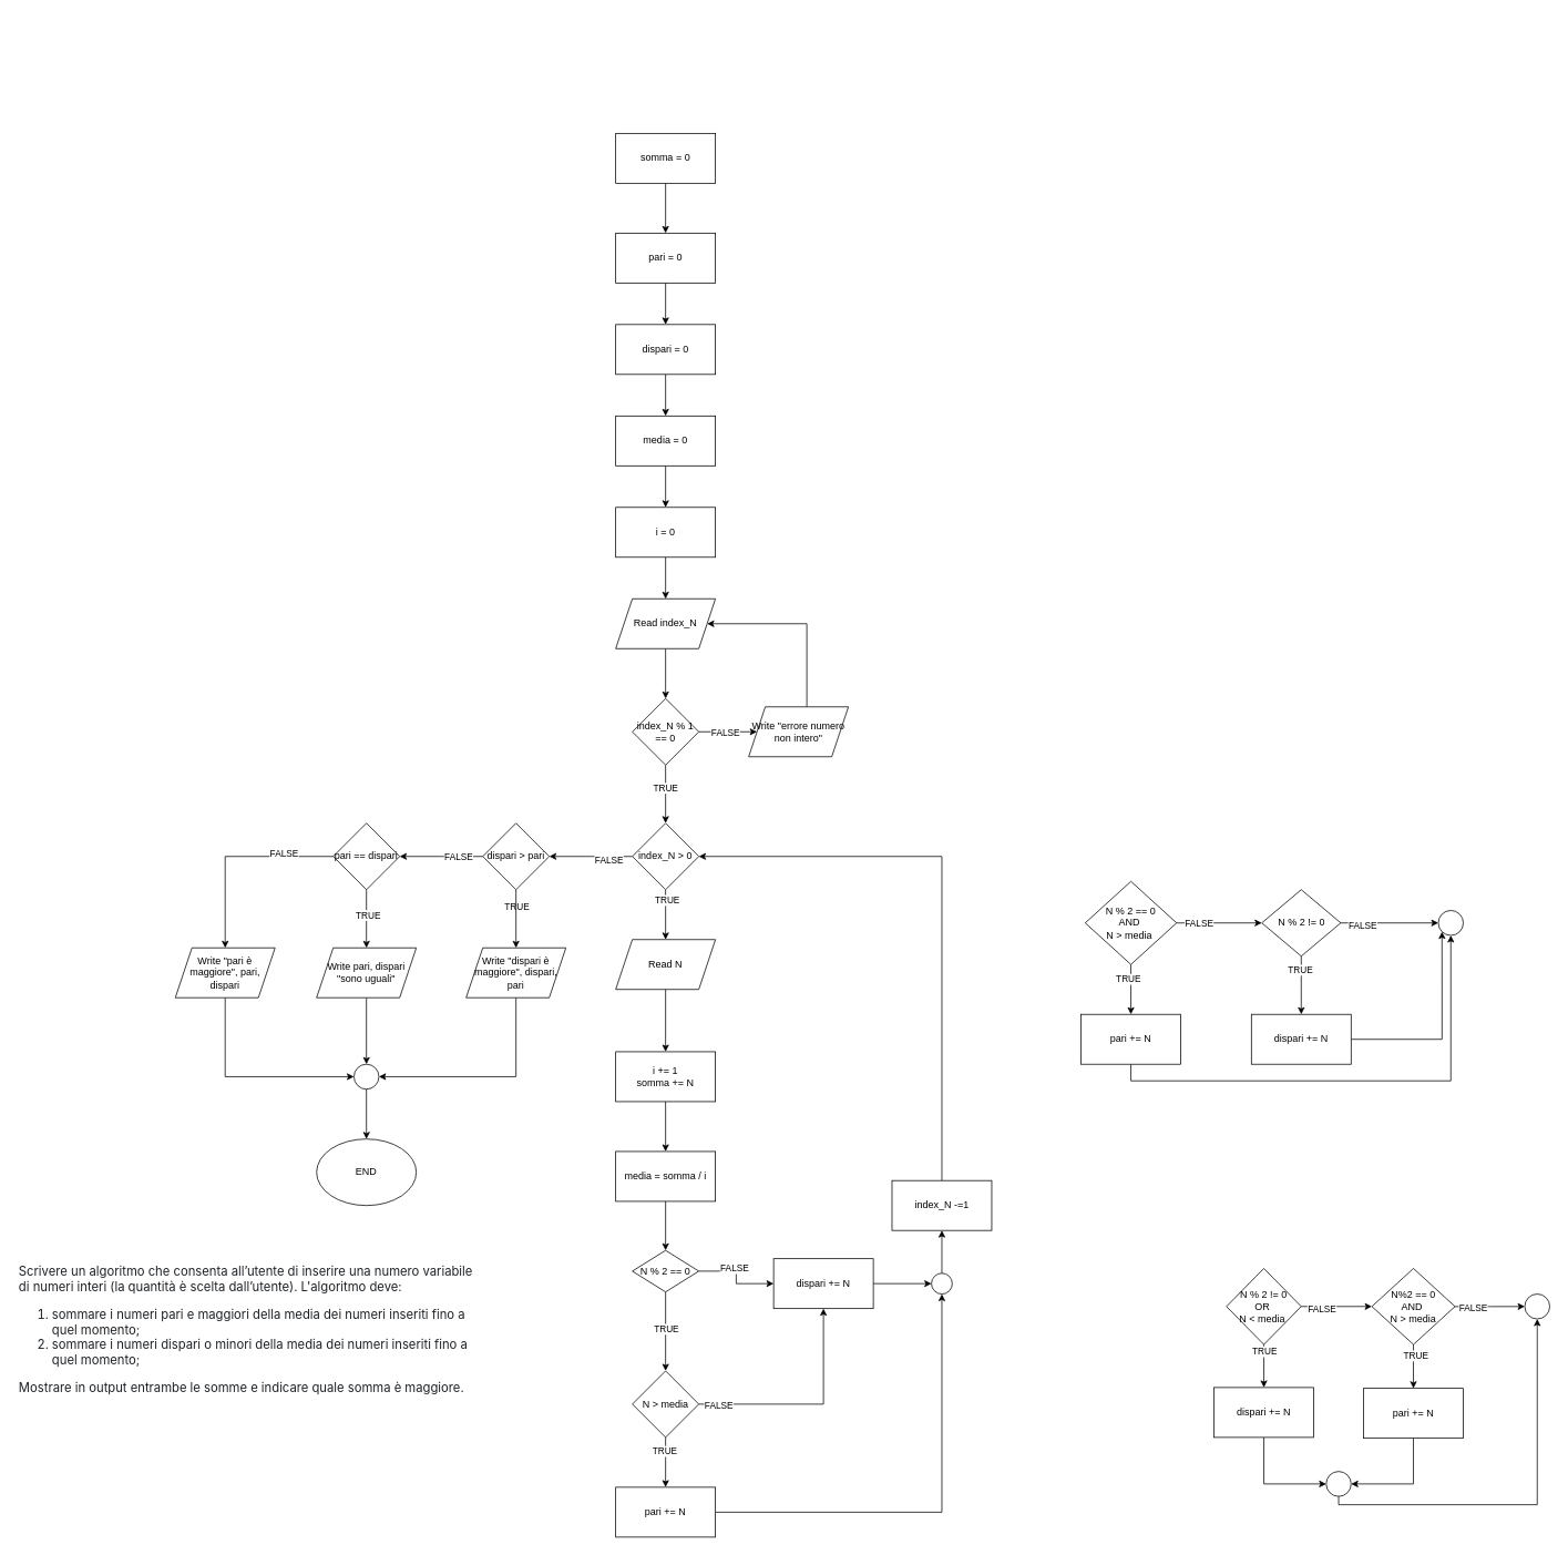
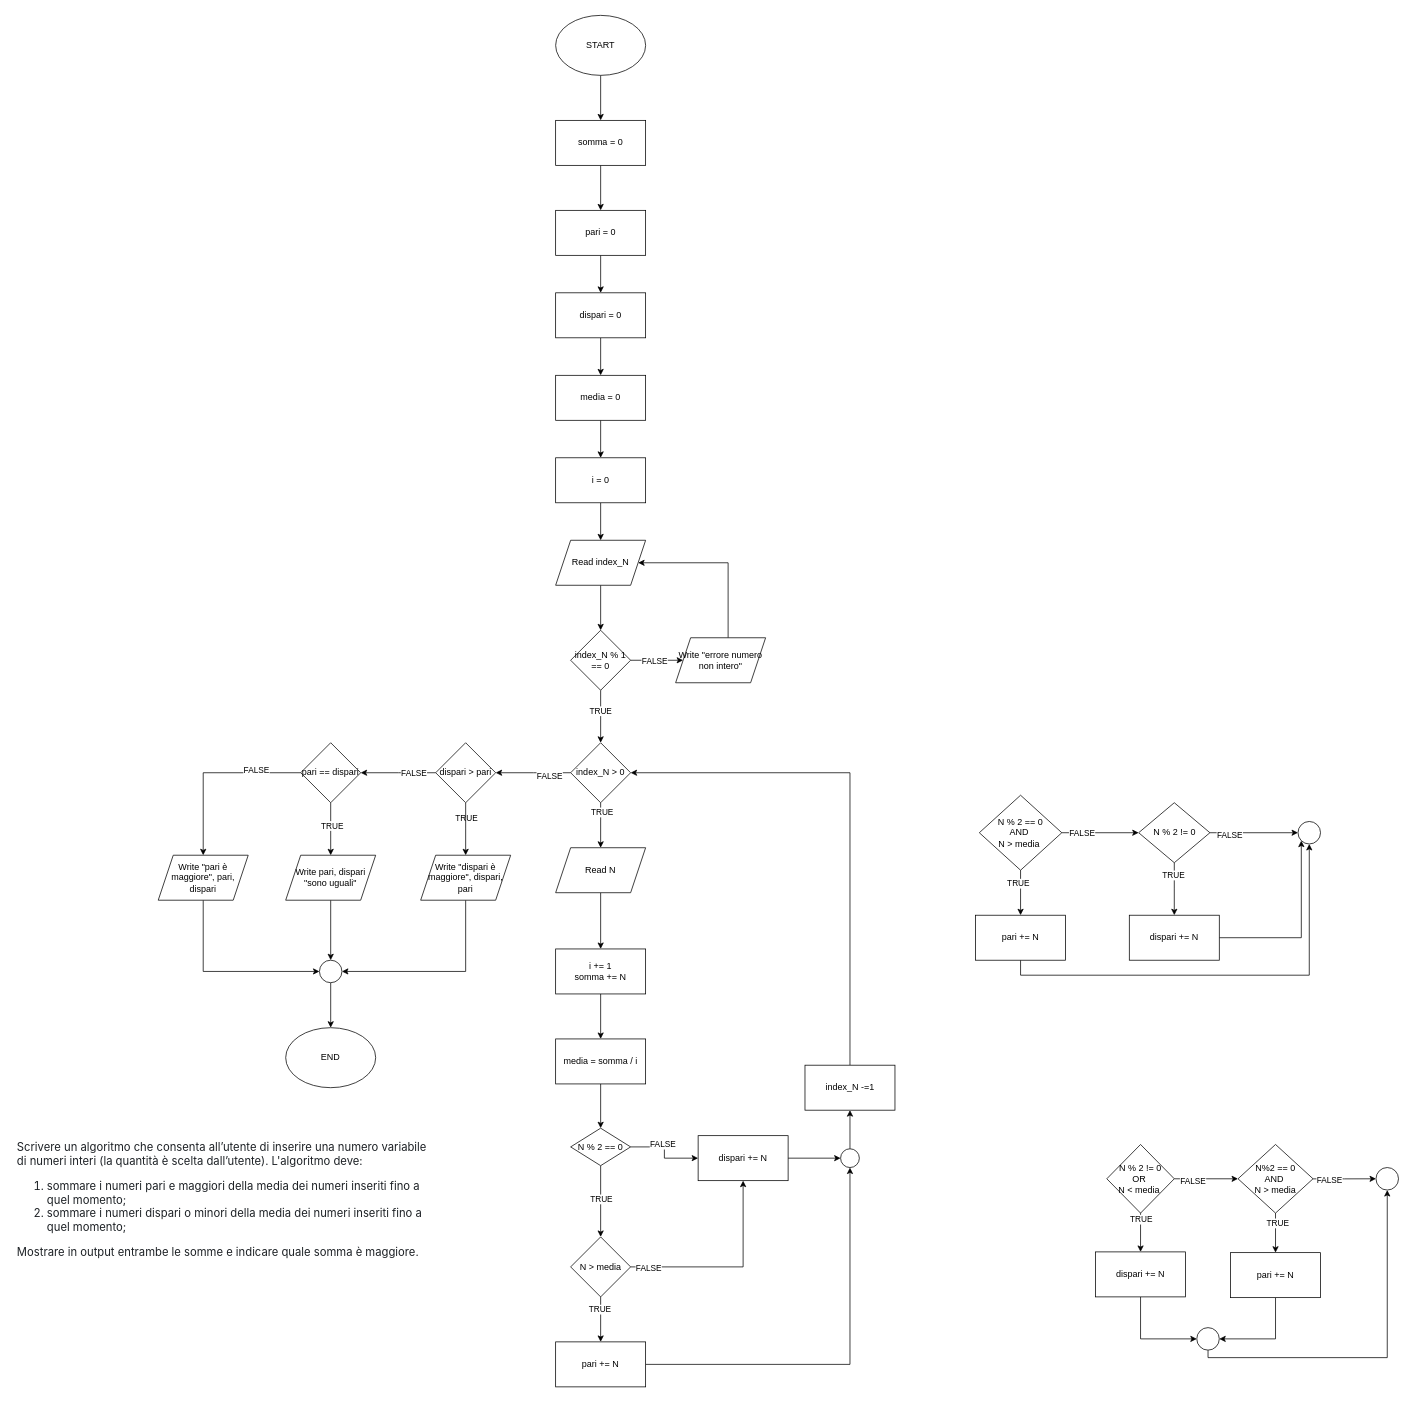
+ <mxCell id="4" value="START" style="ellipse;whiteSpace=wrap;html=1;" vertex="1" parent="1"><mxGeometry x="740" y="20" width="120" height="80" as="geometry" /></mxCell>
+ <mxCell id="3" value="" style="edgeStyle=orthogonalEdgeStyle;rounded=0;orthogonalLoop=1;jettySize=auto;html=1;" edge="1" parent="1" source="4" target="32"><mxGeometry relative="1" as="geometry" /></mxCell>
